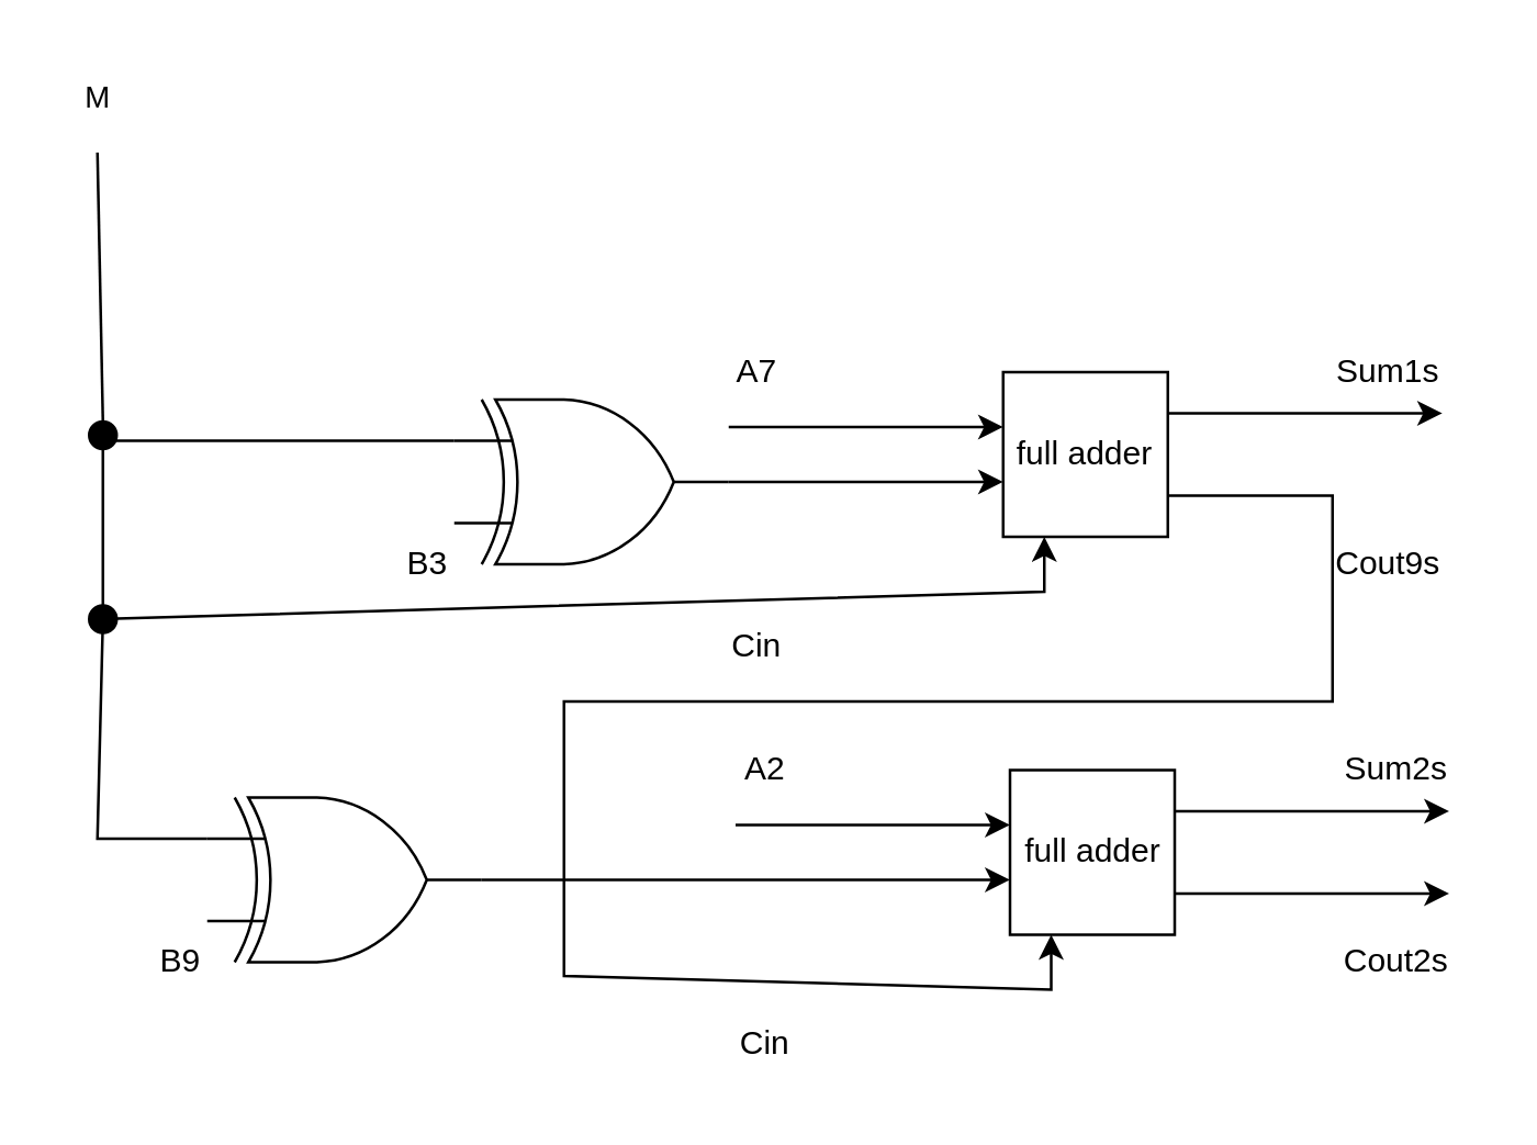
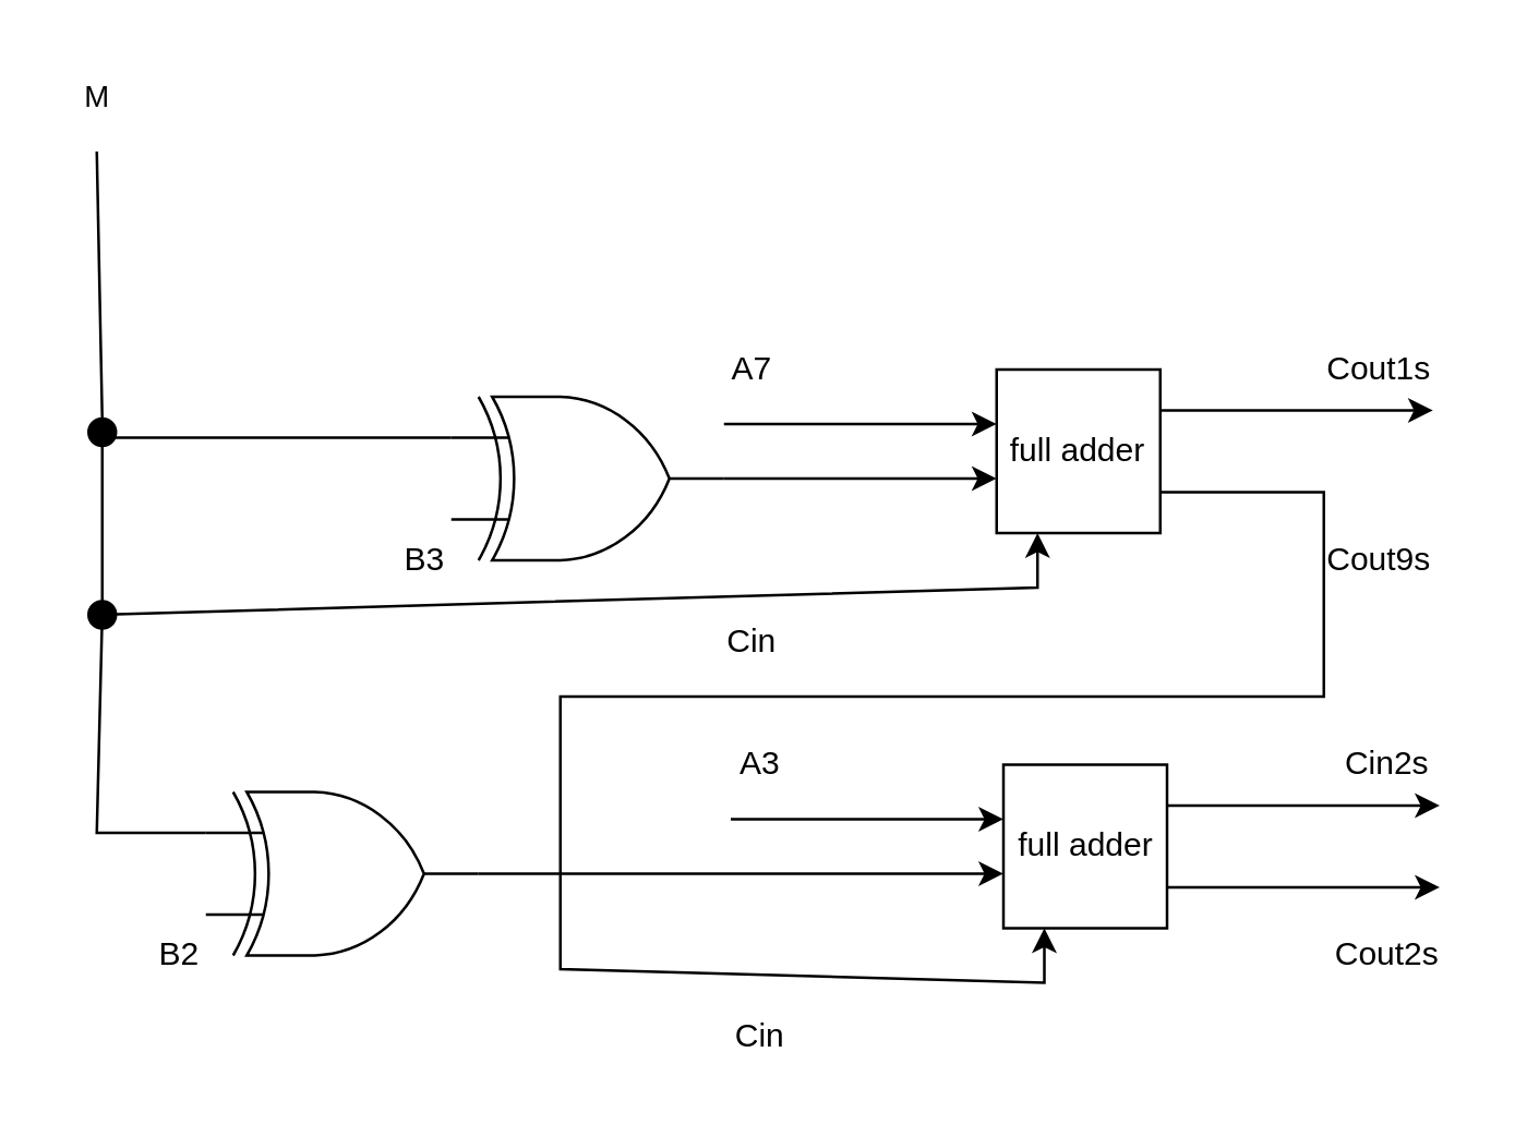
- <mxCell id="10" value="Sum1s" style="text;html=1;align=center;verticalAlign=middle;resizable=0;points=[];autosize=1;strokeColor=none;fillColor=none;" parent="1" vertex="1"><mxGeometry x="475" y="120" width="60" height="30" as="geometry" /></mxCell>
+ <mxCell id="10" value="Cout1s" style="text;html=1;align=center;verticalAlign=middle;resizable=0;points=[];autosize=1;strokeColor=none;fillColor=none;" parent="1" vertex="1"><mxGeometry x="475" y="120" width="60" height="30" as="geometry" /></mxCell>
- <mxCell id="19" value="A2" style="text;html=1;align=center;verticalAlign=middle;resizable=0;points=[];autosize=1;strokeColor=none;fillColor=none;" parent="1" vertex="1"><mxGeometry x="257.5" y="265" width="40" height="30" as="geometry" /></mxCell>
+ <mxCell id="19" value="A3" style="text;html=1;align=center;verticalAlign=middle;resizable=0;points=[];autosize=1;strokeColor=none;fillColor=none;" parent="1" vertex="1"><mxGeometry x="257.5" y="265" width="40" height="30" as="geometry" /></mxCell>
- <mxCell id="21" value="Sum2s" style="text;html=1;align=center;verticalAlign=middle;resizable=0;points=[];autosize=1;strokeColor=none;fillColor=none;" parent="1" vertex="1"><mxGeometry x="477.5" y="265" width="60" height="30" as="geometry" /></mxCell>
+ <mxCell id="21" value="Cin2s" style="text;html=1;align=center;verticalAlign=middle;resizable=0;points=[];autosize=1;strokeColor=none;fillColor=none;" parent="1" vertex="1"><mxGeometry x="477.5" y="265" width="60" height="30" as="geometry" /></mxCell>
- <mxCell id="20" value="B9" style="text;html=1;align=center;verticalAlign=middle;resizable=0;points=[];autosize=1;strokeColor=none;fillColor=none;" parent="1" vertex="1"><mxGeometry x="45" y="335" width="40" height="30" as="geometry" /></mxCell>
+ <mxCell id="20" value="B2" style="text;html=1;align=center;verticalAlign=middle;resizable=0;points=[];autosize=1;strokeColor=none;fillColor=none;" parent="1" vertex="1"><mxGeometry x="45" y="335" width="40" height="30" as="geometry" /></mxCell>
